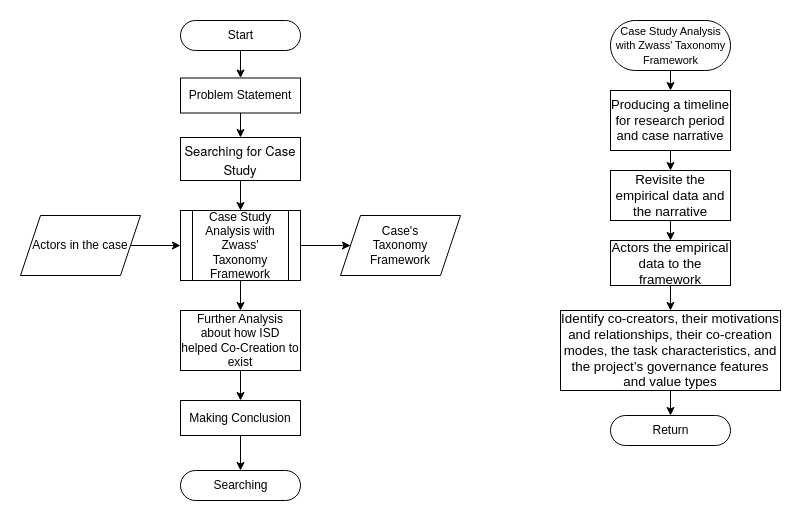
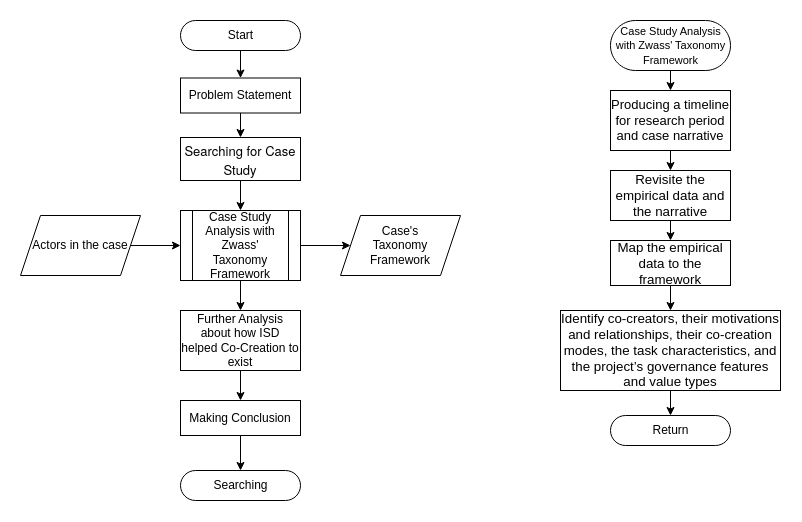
- <mxCell id="20" value="&lt;span style=&quot;font-family: Arial; font-size: 13.333px;&quot;&gt;Actors the empirical data to the framework&lt;/span&gt;" style="rounded=0;whiteSpace=wrap;html=1;" vertex="1" parent="1"><mxGeometry x="610" y="240" width="120" height="45" as="geometry" /></mxCell>
+ <mxCell id="20" value="&lt;span style=&quot;font-family: Arial; font-size: 13.333px;&quot;&gt;Map the empirical data to the framework&lt;/span&gt;" style="rounded=0;whiteSpace=wrap;html=1;" vertex="1" parent="1"><mxGeometry x="610" y="240" width="120" height="45" as="geometry" /></mxCell>
